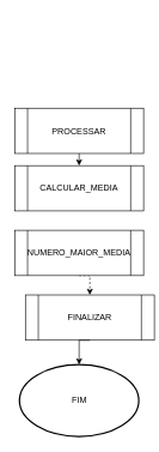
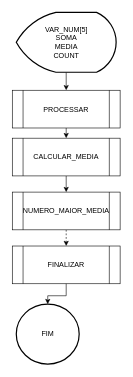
+ <mxCell id="6" value="VAR_NUM[5]&lt;div&gt;SOMA&lt;/div&gt;&lt;div&gt;MEDIA&lt;/div&gt;&lt;div&gt;COUNT&lt;/div&gt;" style="strokeWidth=2;html=1;shape=mxgraph.flowchart.display;whiteSpace=wrap;" parent="1" vertex="1"><mxGeometry x="26.67" y="20" width="166.67" height="100" as="geometry" /></mxCell>
+ <mxCell id="5" style="edgeStyle=orthogonalEdgeStyle;rounded=0;orthogonalLoop=1;jettySize=auto;html=1;exitX=0.5;exitY=1;exitDx=0;exitDy=0;exitPerimeter=0;entryX=0.5;entryY=0;entryDx=0;entryDy=0;" parent="1" source="6" target="4" edge="1"><mxGeometry relative="1" as="geometry" /></mxCell>
+ <mxCell id="7" style="edgeStyle=orthogonalEdgeStyle;rounded=0;orthogonalLoop=1;jettySize=auto;html=1;exitX=0.5;exitY=1;exitDx=0;exitDy=0;entryX=0.5;entryY=0;entryDx=0;entryDy=0;" parent="1" source="8" target="10" edge="1"><mxGeometry relative="1" as="geometry" /></mxCell>
- <mxCell id="11" value="FINALIZAR" style="shape=process;whiteSpace=wrap;html=1;backgroundOutline=1;" parent="1" vertex="1"><mxGeometry x="35" y="410" width="180" height="63" as="geometry" /></mxCell>
+ <mxCell id="11" value="FINALIZAR" style="shape=process;whiteSpace=wrap;html=1;backgroundOutline=1;" parent="1" vertex="1"><mxGeometry x="20" y="410" width="180" height="63" as="geometry" /></mxCell>
- <mxCell id="2" value="FIM" style="strokeWidth=2;html=1;shape=mxgraph.flowchart.start_1;whiteSpace=wrap;" parent="1" vertex="1"><mxGeometry x="26.67" y="507" width="166.66" height="100" as="geometry" /></mxCell>
+ <mxCell id="2" value="FIM" style="strokeWidth=2;html=1;shape=mxgraph.flowchart.start_1;whiteSpace=wrap;" parent="1" vertex="1"><mxGeometry x="26.67" y="507" width="105" height="100" as="geometry" /></mxCell>
